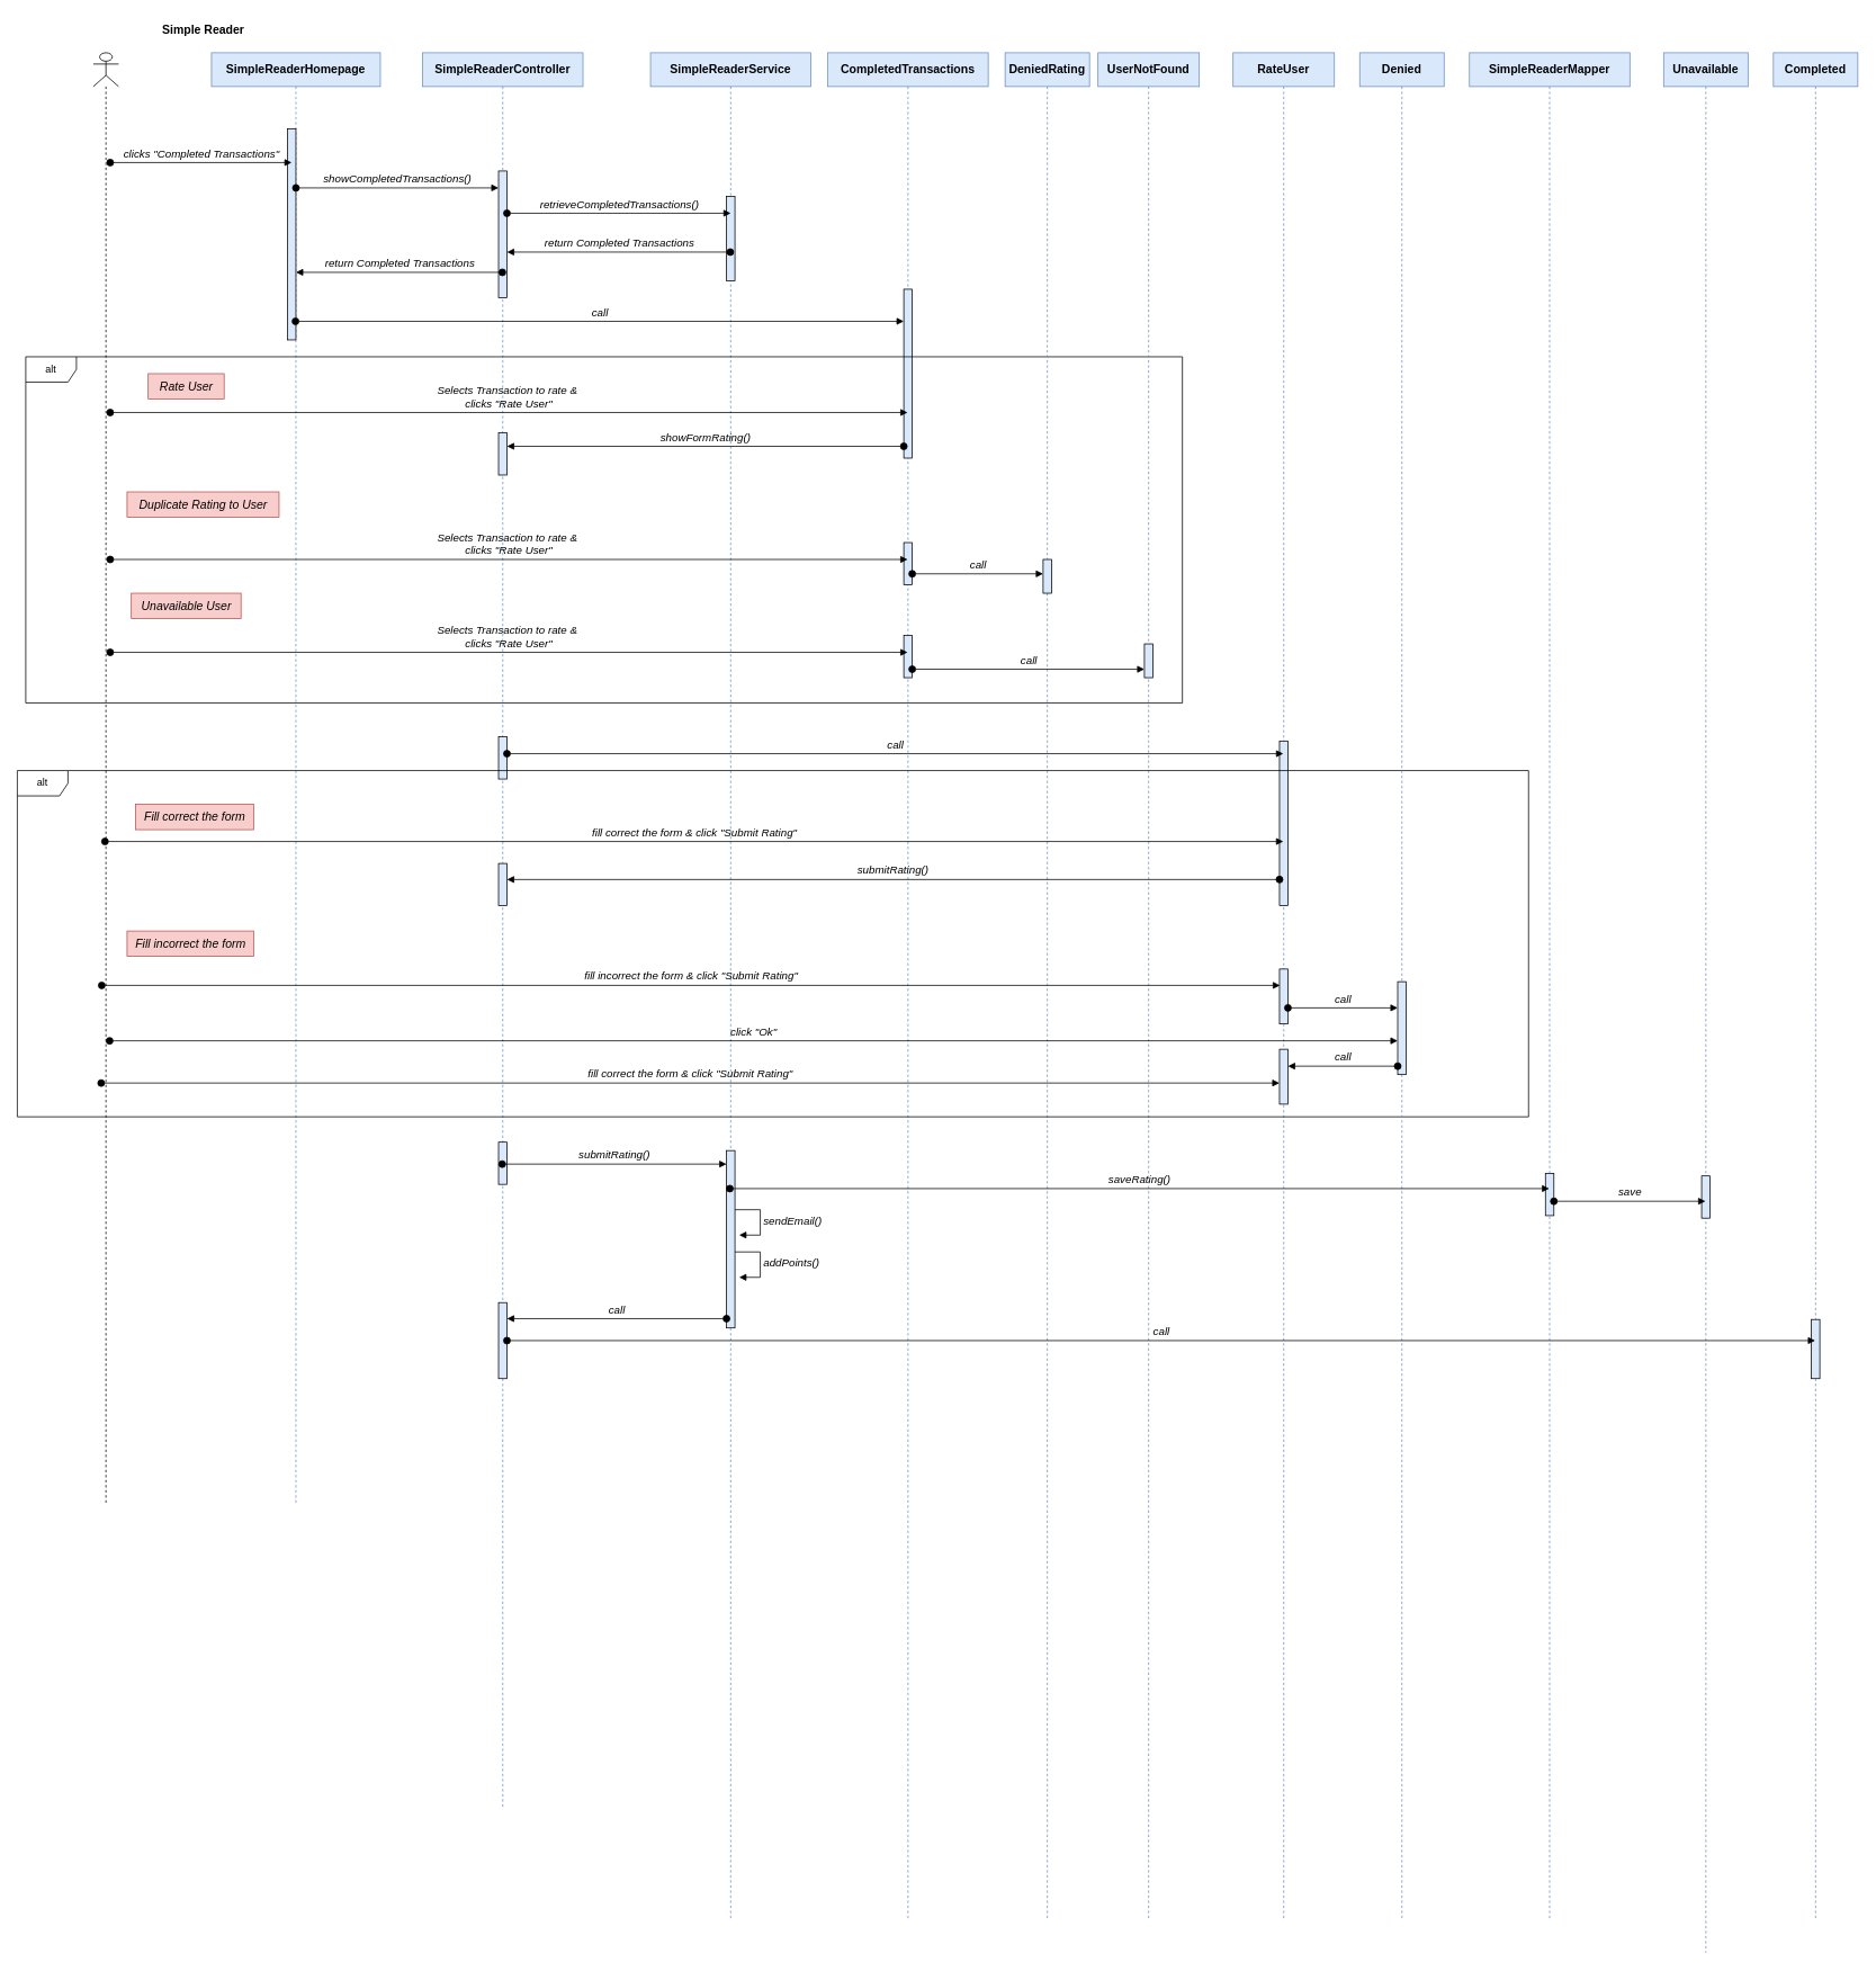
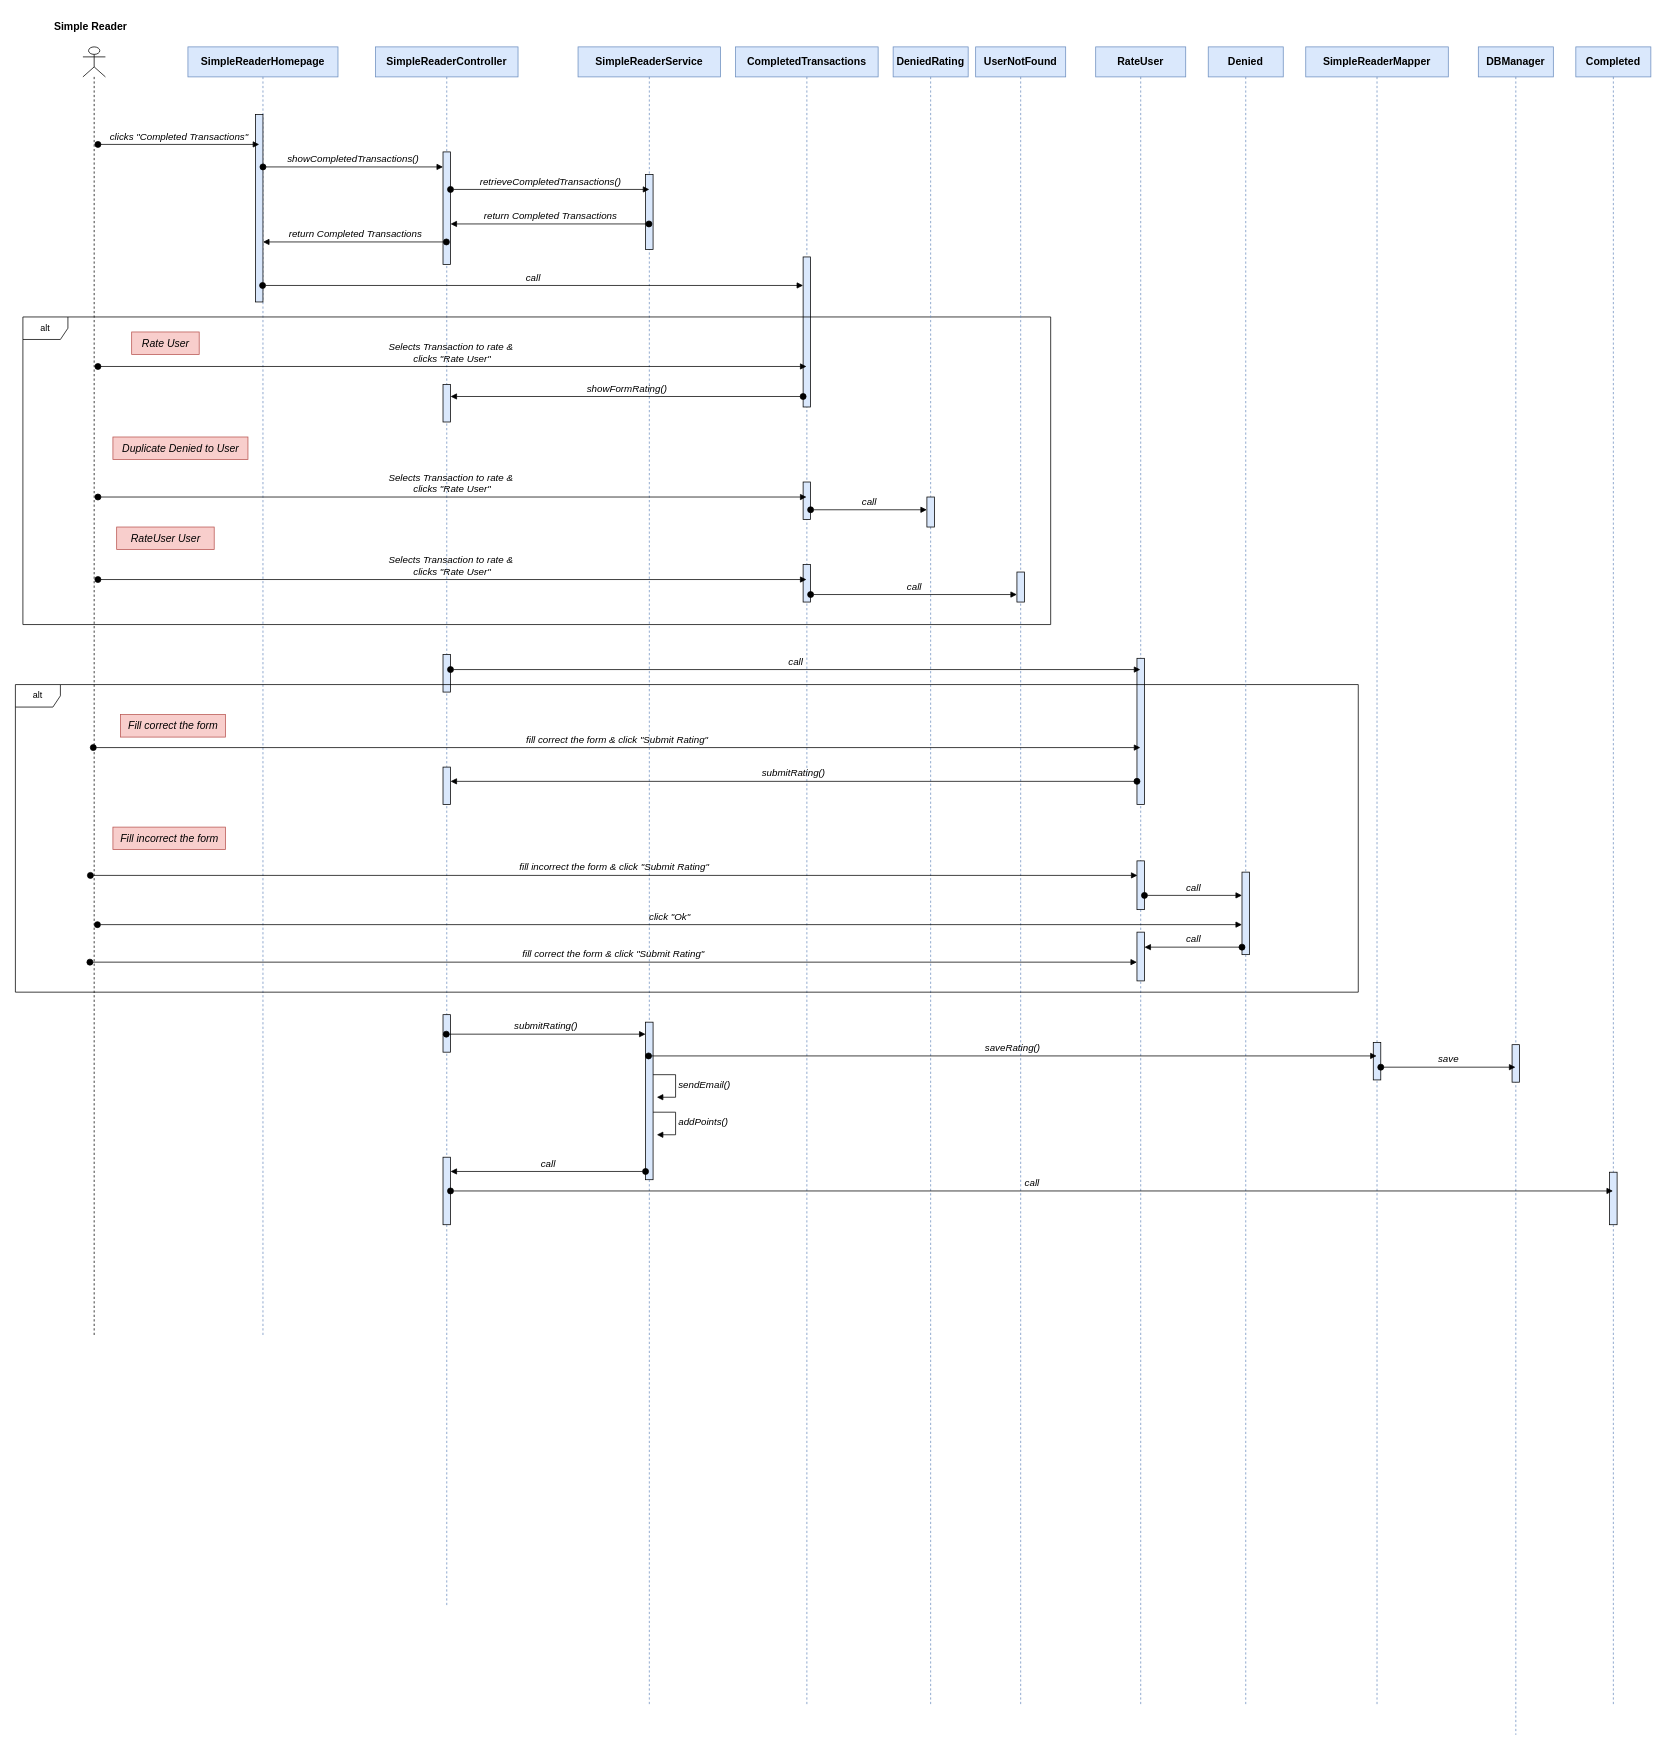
- <mxCell id="18" value="Simple Reader" style="text;html=1;align=center;verticalAlign=middle;resizable=0;points=[];autosize=1;strokeColor=none;fillColor=none;fontSize=14;fontStyle=1" parent="1" vertex="1"><mxGeometry x="180" y="20" width="120" height="30" as="geometry" /></mxCell>
+ <mxCell id="18" value="Simple Reader" style="text;html=1;align=center;verticalAlign=middle;resizable=0;points=[];autosize=1;strokeColor=none;fillColor=none;fontSize=14;fontStyle=1" parent="1" vertex="1"><mxGeometry x="60" y="20" width="120" height="30" as="geometry" /></mxCell>
- <mxCell id="60" value="Unavailable" style="shape=umlLifeline;perimeter=lifelinePerimeter;whiteSpace=wrap;html=1;container=1;dropTarget=0;collapsible=0;recursiveResize=0;outlineConnect=0;portConstraint=eastwest;newEdgeStyle={&quot;curved&quot;:0,&quot;rounded&quot;:0};fontSize=14;fontStyle=1;fillColor=#dae8fc;strokeColor=#6c8ebf;" parent="1" vertex="1"><mxGeometry x="1970" y="62" width="100" height="2250" as="geometry" /></mxCell>
+ <mxCell id="60" value="DBManager" style="shape=umlLifeline;perimeter=lifelinePerimeter;whiteSpace=wrap;html=1;container=1;dropTarget=0;collapsible=0;recursiveResize=0;outlineConnect=0;portConstraint=eastwest;newEdgeStyle={&quot;curved&quot;:0,&quot;rounded&quot;:0};fontSize=14;fontStyle=1;fillColor=#dae8fc;strokeColor=#6c8ebf;" parent="1" vertex="1"><mxGeometry x="1970" y="62" width="100" height="2250" as="geometry" /></mxCell>
- <mxCell id="29" value="Duplicate Rating to User" style="text;html=1;align=center;verticalAlign=middle;resizable=0;points=[];autosize=1;fontSize=14;fontStyle=2;fillColor=#f8cecc;strokeColor=#b85450;" parent="1" vertex="1"><mxGeometry x="150" y="582" width="180" height="30" as="geometry" /></mxCell>
+ <mxCell id="29" value="Duplicate Denied to User" style="text;html=1;align=center;verticalAlign=middle;resizable=0;points=[];autosize=1;fontSize=14;fontStyle=2;fillColor=#f8cecc;strokeColor=#b85450;" parent="1" vertex="1"><mxGeometry x="150" y="582" width="180" height="30" as="geometry" /></mxCell>
- <mxCell id="30" value="Unavailable User" style="text;html=1;align=center;verticalAlign=middle;resizable=0;points=[];autosize=1;fontSize=14;fontStyle=2;fillColor=#f8cecc;strokeColor=#b85450;" parent="1" vertex="1"><mxGeometry x="155" y="702" width="130" height="30" as="geometry" /></mxCell>
+ <mxCell id="30" value="RateUser User" style="text;html=1;align=center;verticalAlign=middle;resizable=0;points=[];autosize=1;fontSize=14;fontStyle=2;fillColor=#f8cecc;strokeColor=#b85450;" parent="1" vertex="1"><mxGeometry x="155" y="702" width="130" height="30" as="geometry" /></mxCell>
